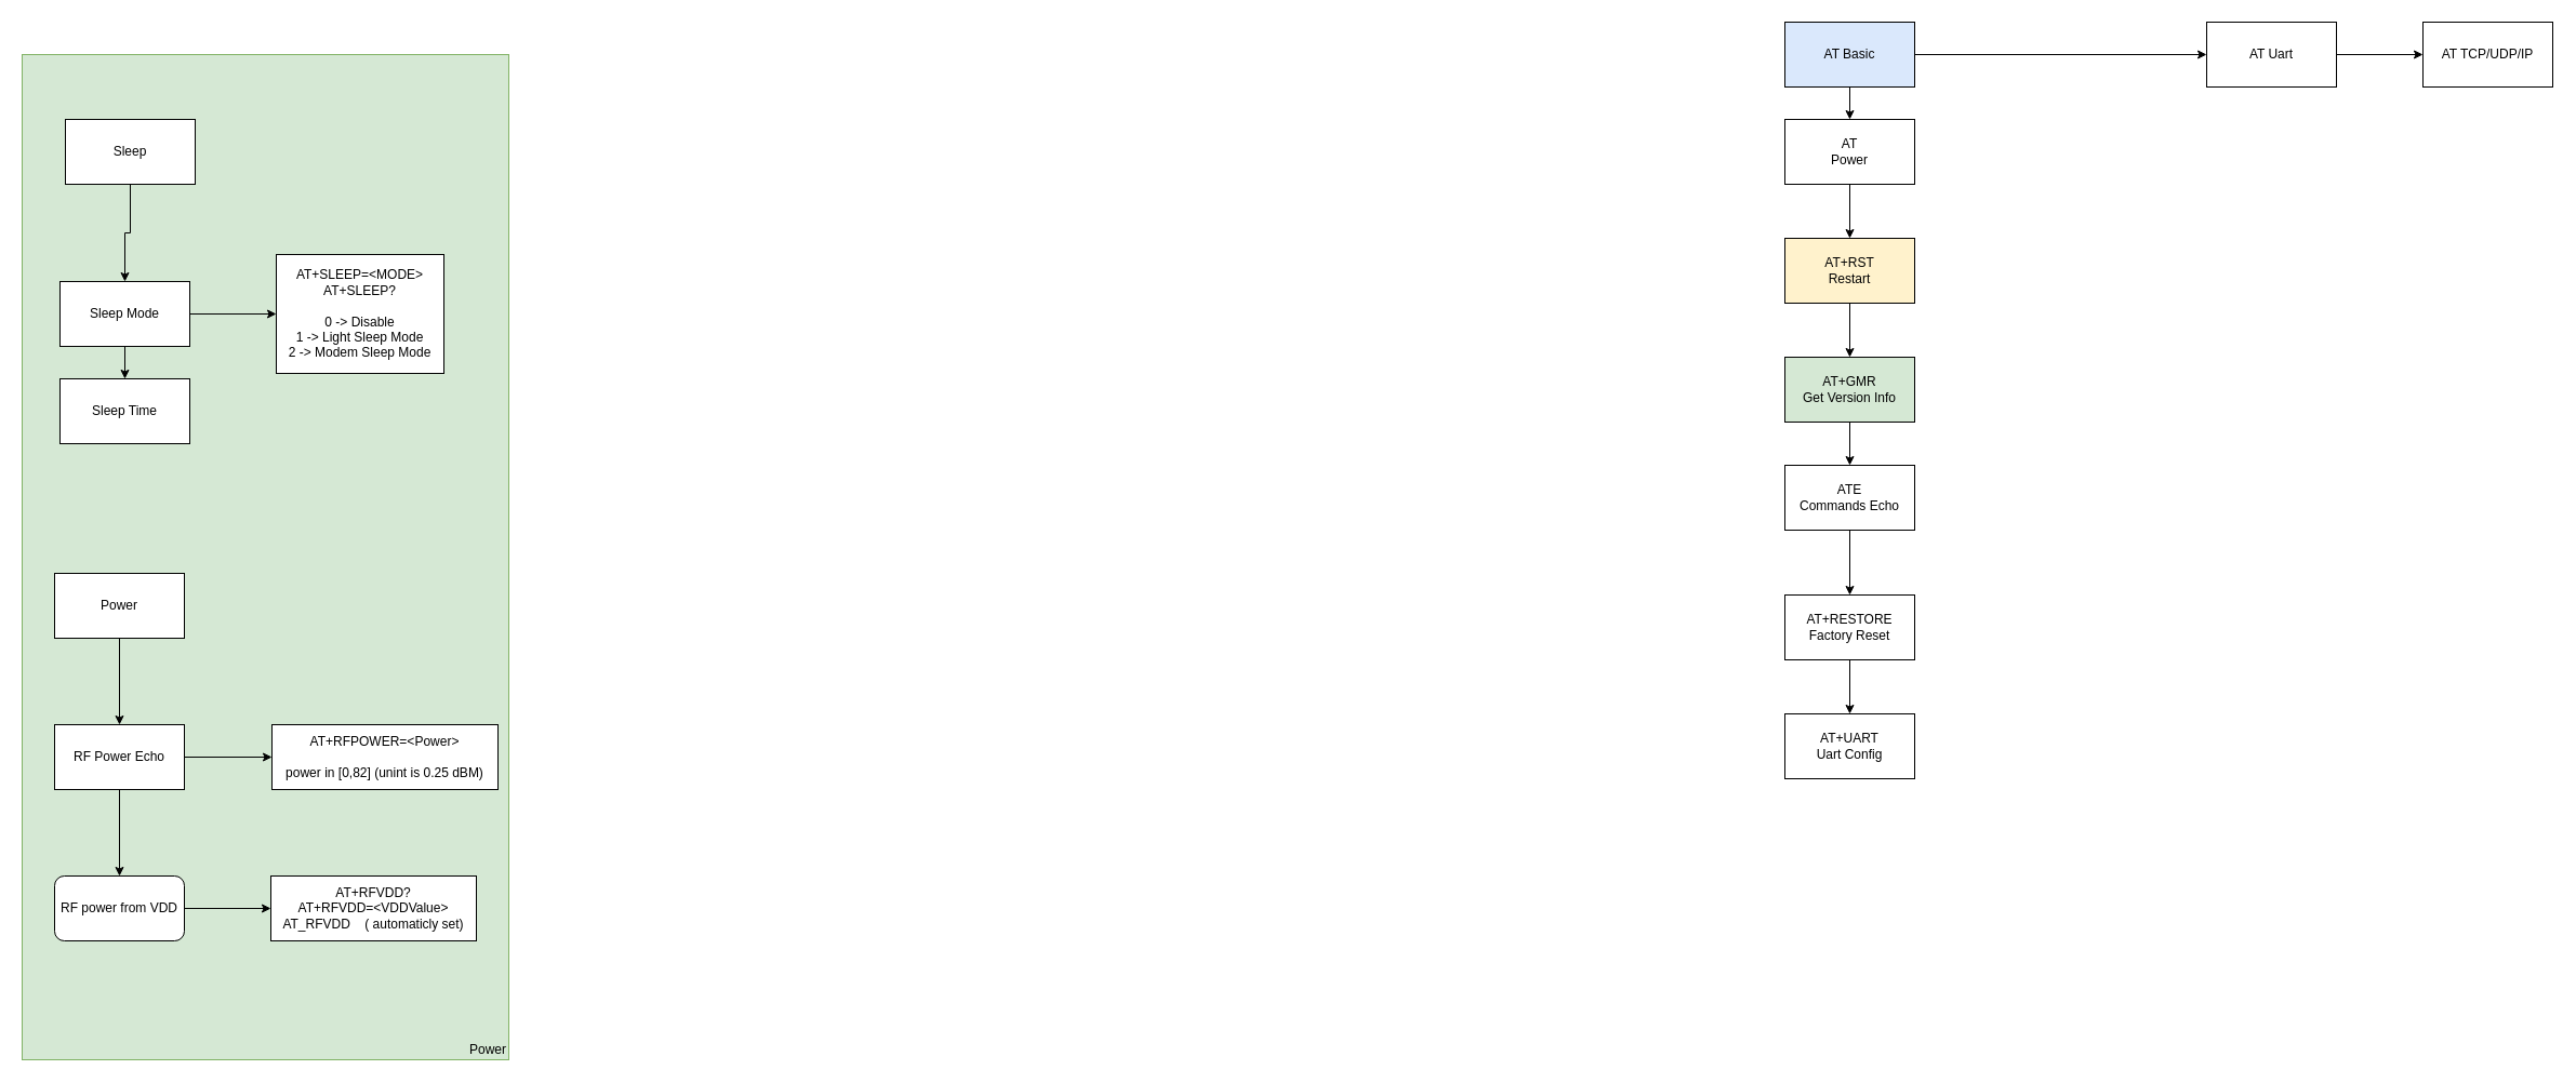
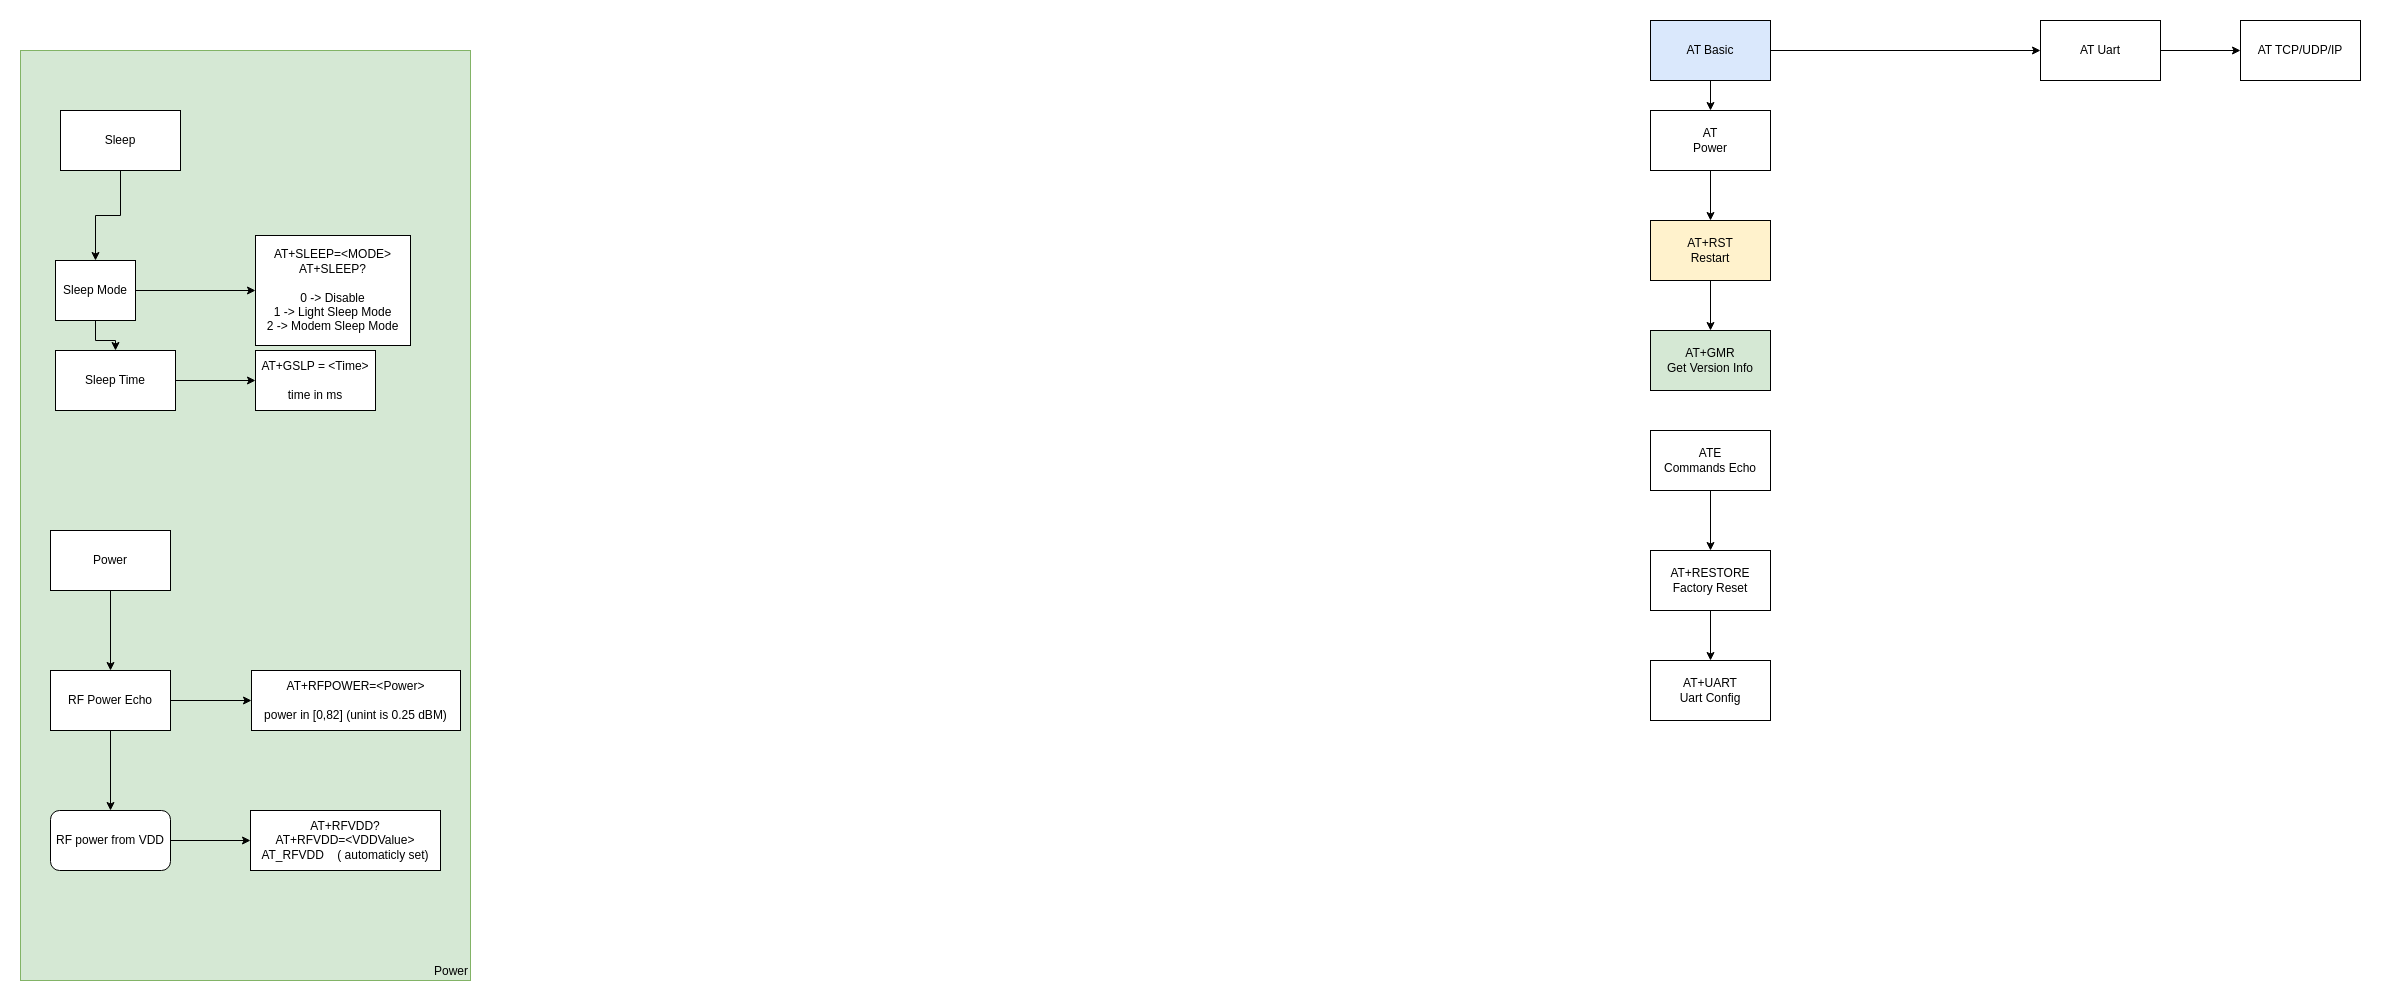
- <mxCell id="22" value="Sleep Mode" style="rounded=0;whiteSpace=wrap;html=1;align=center;" vertex="1" parent="19"><mxGeometry x="35" y="210" width="120" height="60" as="geometry" /></mxCell>
+ <mxCell id="22" value="Sleep Mode" style="rounded=0;whiteSpace=wrap;html=1;align=center;" vertex="1" parent="19"><mxGeometry x="35" y="210" width="80" height="60" as="geometry" /></mxCell>
+ <mxCell id="29" value="" style="edgeStyle=orthogonalEdgeStyle;rounded=0;orthogonalLoop=1;jettySize=auto;html=1;" edge="1" parent="19" source="26" target="28"><mxGeometry relative="1" as="geometry" /></mxCell>
+ <mxCell id="28" value="AT+GSLP = &amp;lt;Time&amp;gt;&lt;br&gt;&lt;br&gt;time in ms" style="rounded=0;whiteSpace=wrap;html=1;align=center;" vertex="1" parent="19"><mxGeometry x="235" y="300" width="120" height="60" as="geometry" /></mxCell>
- <mxCell id="9" value="" style="edgeStyle=orthogonalEdgeStyle;rounded=0;orthogonalLoop=1;jettySize=auto;html=1;entryX=0.5;entryY=0;entryDx=0;entryDy=0;" edge="1" parent="1" source="10" target="12"><mxGeometry relative="1" as="geometry"><mxPoint x="1710" y="580" as="targetPoint" /></mxGeometry></mxCell>
